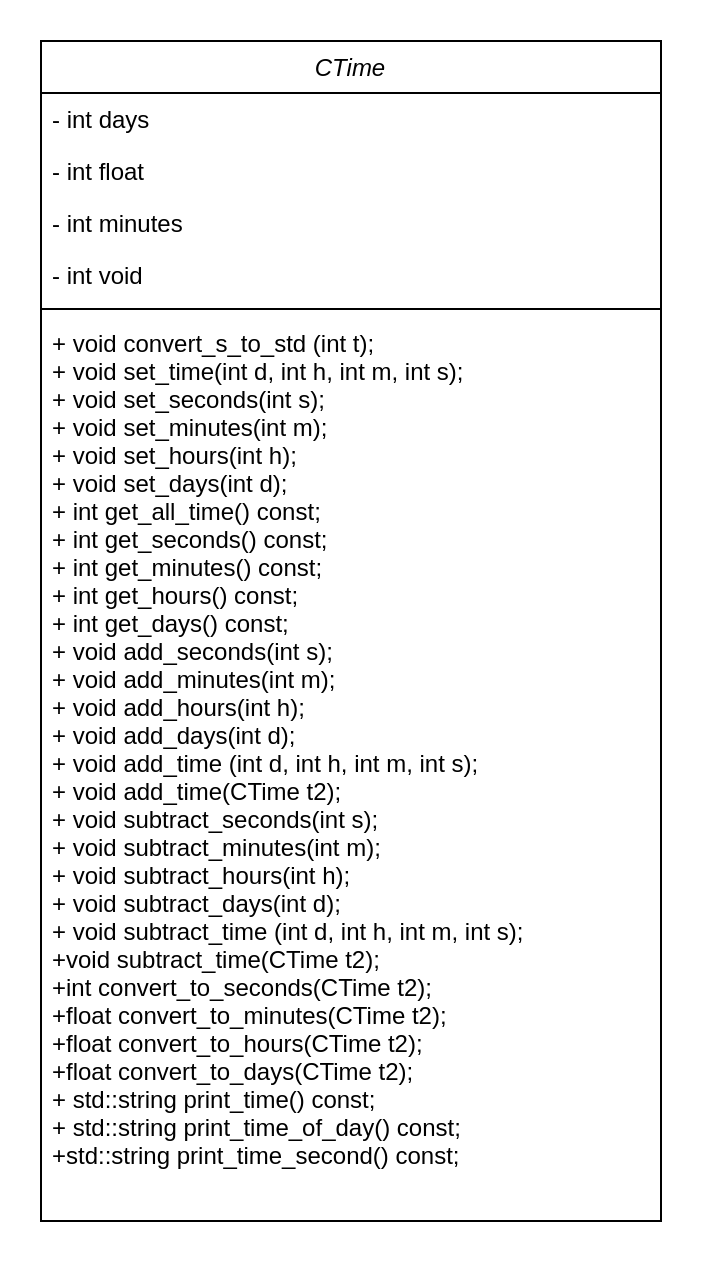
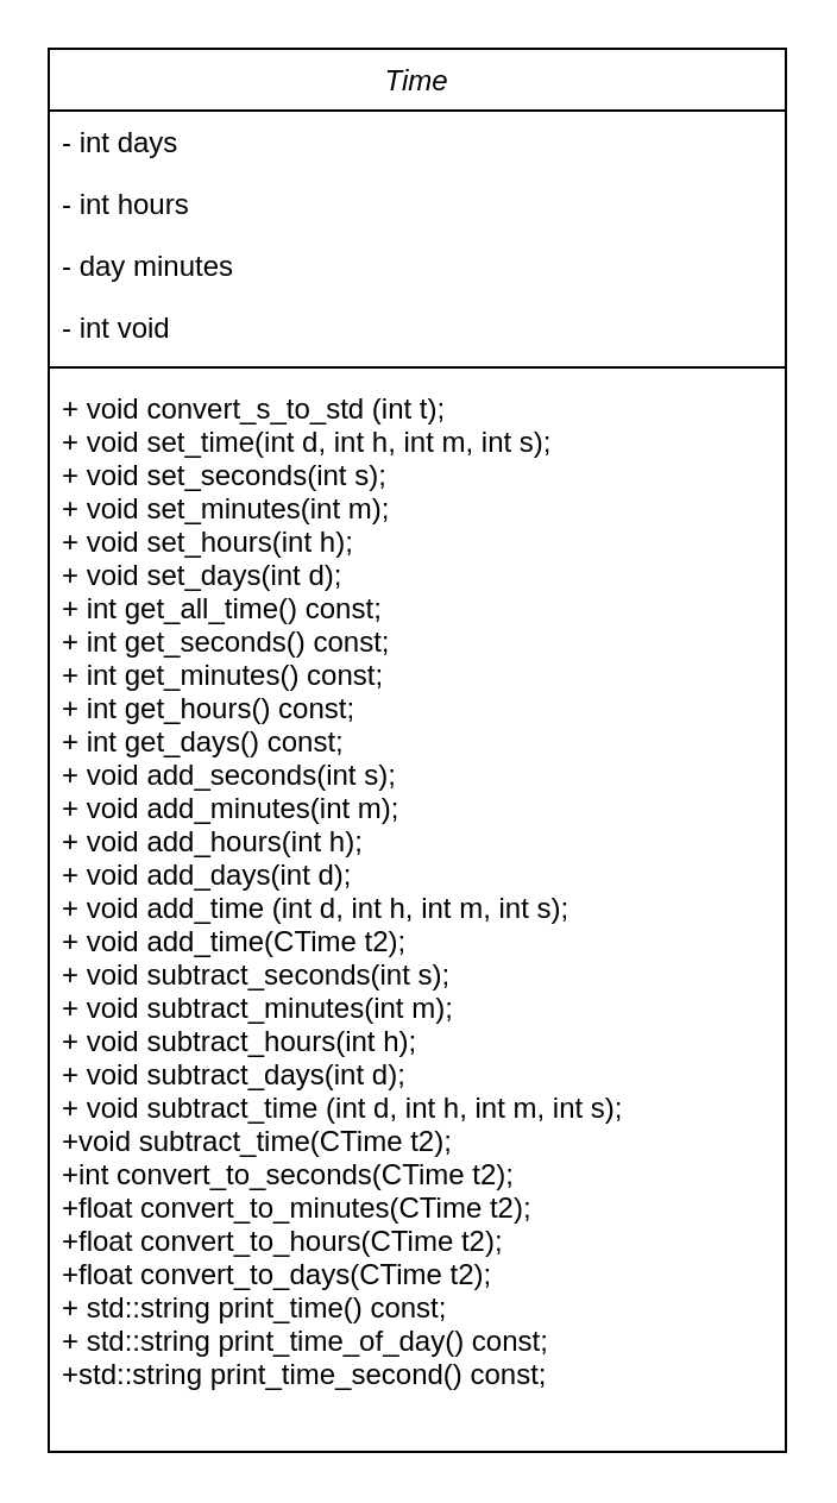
- <mxCell id="2" value="CTime" style="swimlane;fontStyle=2;align=center;verticalAlign=top;childLayout=stackLayout;horizontal=1;startSize=26;horizontalStack=0;resizeParent=1;resizeLast=0;collapsible=1;marginBottom=0;rounded=0;shadow=0;strokeWidth=1;" parent="1" vertex="1"><mxGeometry x="20" y="20" width="310" height="590" as="geometry"><mxRectangle x="220" y="120" width="160" height="26" as="alternateBounds" /></mxGeometry></mxCell>
+ <mxCell id="2" value="Time" style="swimlane;fontStyle=2;align=center;verticalAlign=top;childLayout=stackLayout;horizontal=1;startSize=26;horizontalStack=0;resizeParent=1;resizeLast=0;collapsible=1;marginBottom=0;rounded=0;shadow=0;strokeWidth=1;" parent="1" vertex="1"><mxGeometry x="20" y="20" width="310" height="590" as="geometry"><mxRectangle x="220" y="120" width="160" height="26" as="alternateBounds" /></mxGeometry></mxCell>
- <mxCell id="4" value="- int float" style="text;align=left;verticalAlign=top;spacingLeft=4;spacingRight=4;overflow=hidden;rotatable=0;points=[[0,0.5],[1,0.5]];portConstraint=eastwest;rounded=0;shadow=0;html=0;" parent="2" vertex="1"><mxGeometry y="52" width="310" height="26" as="geometry" /></mxCell>
+ <mxCell id="4" value="- int hours" style="text;align=left;verticalAlign=top;spacingLeft=4;spacingRight=4;overflow=hidden;rotatable=0;points=[[0,0.5],[1,0.5]];portConstraint=eastwest;rounded=0;shadow=0;html=0;" parent="2" vertex="1"><mxGeometry y="52" width="310" height="26" as="geometry" /></mxCell>
- <mxCell id="5" value="- int minutes&#10;" style="text;align=left;verticalAlign=top;spacingLeft=4;spacingRight=4;overflow=hidden;rotatable=0;points=[[0,0.5],[1,0.5]];portConstraint=eastwest;rounded=0;shadow=0;html=0;" parent="2" vertex="1"><mxGeometry y="78" width="310" height="26" as="geometry" /></mxCell>
+ <mxCell id="5" value="- day minutes&#10;" style="text;align=left;verticalAlign=top;spacingLeft=4;spacingRight=4;overflow=hidden;rotatable=0;points=[[0,0.5],[1,0.5]];portConstraint=eastwest;rounded=0;shadow=0;html=0;" parent="2" vertex="1"><mxGeometry y="78" width="310" height="26" as="geometry" /></mxCell>
